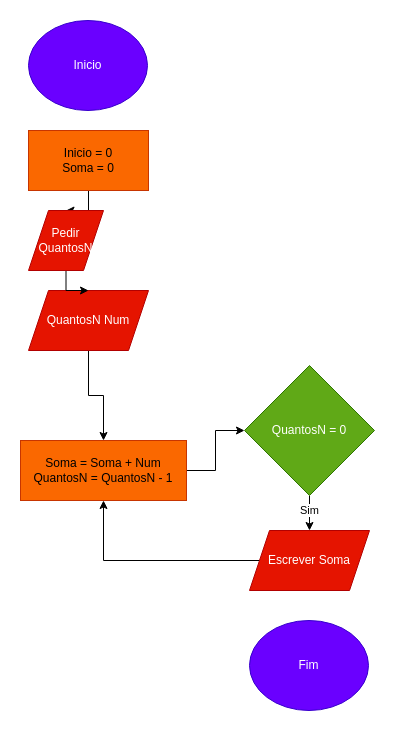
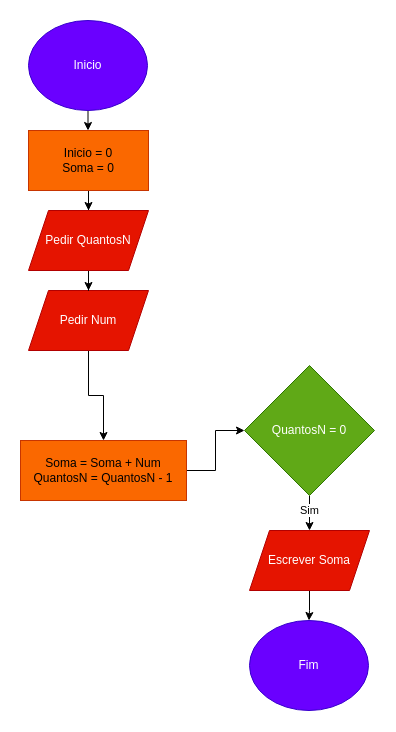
+ <mxCell id="2" value="" style="edgeStyle=orthogonalEdgeStyle;rounded=0;orthogonalLoop=1;jettySize=auto;html=1;" edge="1" parent="1" source="3" target="5"><mxGeometry relative="1" as="geometry" /></mxCell>
- <mxCell id="11" value="Pedir QuantosN" style="shape=parallelogram;perimeter=parallelogramPerimeter;whiteSpace=wrap;html=1;fixedSize=1;fillColor=#e51400;strokeColor=#B20000;fontColor=#ffffff;" vertex="1" parent="1"><mxGeometry x="28" y="210" width="75" height="60" as="geometry" /></mxCell>
+ <mxCell id="11" value="Pedir QuantosN" style="shape=parallelogram;perimeter=parallelogramPerimeter;whiteSpace=wrap;html=1;fixedSize=1;fillColor=#e51400;strokeColor=#B20000;fontColor=#ffffff;" vertex="1" parent="1"><mxGeometry x="28" y="210" width="120" height="60" as="geometry" /></mxCell>
- <mxCell id="7" value="QuantosN Num" style="shape=parallelogram;perimeter=parallelogramPerimeter;whiteSpace=wrap;html=1;fixedSize=1;fillColor=#e51400;strokeColor=#B20000;fontColor=#ffffff;" vertex="1" parent="1"><mxGeometry x="28" y="290" width="120" height="60" as="geometry" /></mxCell>
+ <mxCell id="7" value="Pedir Num" style="shape=parallelogram;perimeter=parallelogramPerimeter;whiteSpace=wrap;html=1;fixedSize=1;fillColor=#e51400;strokeColor=#B20000;fontColor=#ffffff;" vertex="1" parent="1"><mxGeometry x="28" y="290" width="120" height="60" as="geometry" /></mxCell>
- <mxCell id="15" value="" style="edgeStyle=orthogonalEdgeStyle;rounded=0;orthogonalLoop=1;jettySize=auto;html=1;" edge="1" parent="1" source="16" target="9"><mxGeometry relative="1" as="geometry" /></mxCell>
+ <mxCell id="15" value="" style="edgeStyle=orthogonalEdgeStyle;rounded=0;orthogonalLoop=1;jettySize=auto;html=1;" edge="1" parent="1" source="16" target="17"><mxGeometry relative="1" as="geometry" /></mxCell>
